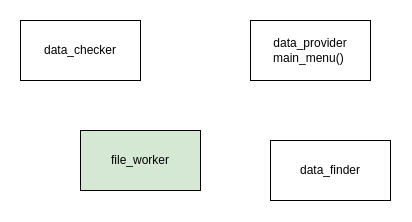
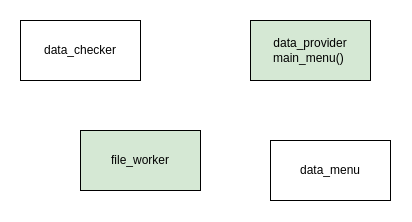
- <mxCell id="2" value="data_provider&lt;br&gt;main_menu()&amp;nbsp;" style="rounded=0;whiteSpace=wrap;html=1;" vertex="1" parent="1"><mxGeometry x="250" y="20" width="120" height="60" as="geometry" /></mxCell>
+ <mxCell id="2" value="data_provider&lt;br&gt;main_menu()&amp;nbsp;" style="rounded=0;whiteSpace=wrap;html=1;fillColor=#d5e8d4;" vertex="1" parent="1"><mxGeometry x="250" y="20" width="120" height="60" as="geometry" /></mxCell>
- <mxCell id="4" value="data_finder" style="rounded=0;whiteSpace=wrap;html=1;" vertex="1" parent="1"><mxGeometry x="270" y="140" width="120" height="60" as="geometry" /></mxCell>
+ <mxCell id="4" value="data_menu" style="rounded=0;whiteSpace=wrap;html=1;" vertex="1" parent="1"><mxGeometry x="270" y="140" width="120" height="60" as="geometry" /></mxCell>
